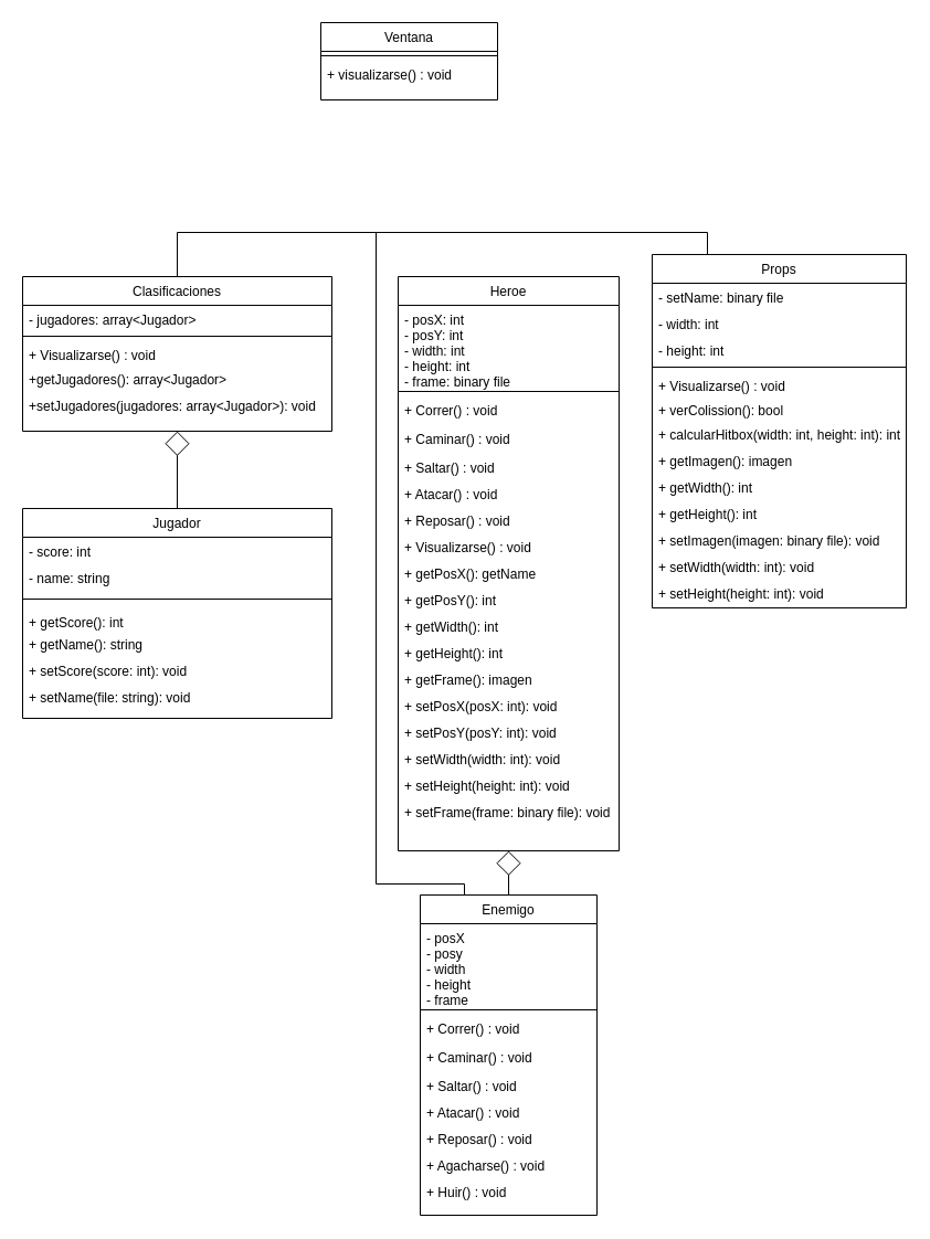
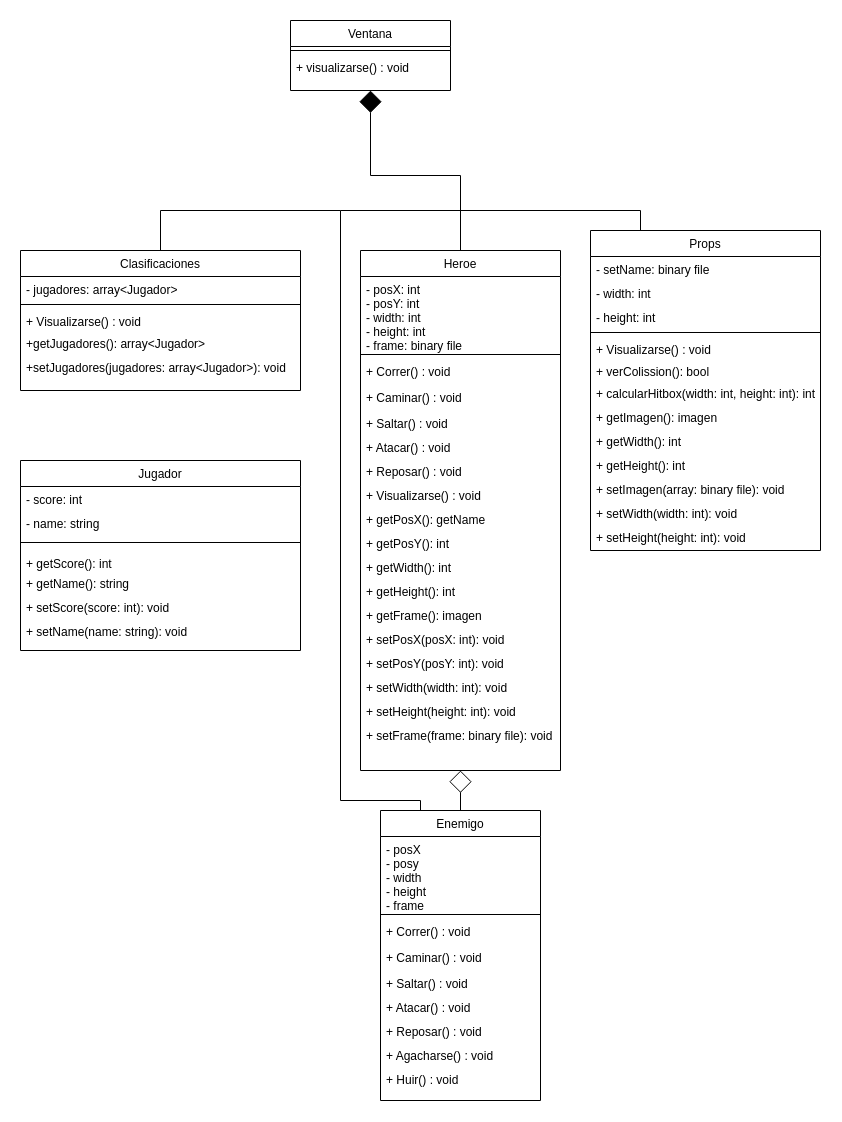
+ <mxCell id="2" style="edgeStyle=orthogonalEdgeStyle;rounded=0;orthogonalLoop=1;jettySize=auto;html=1;exitX=0.5;exitY=0;exitDx=0;exitDy=0;entryX=0.5;entryY=1;entryDx=0;entryDy=0;endArrow=diamond;endFill=1;endSize=20;" edge="1" parent="1" source="3" target="49"><mxGeometry relative="1" as="geometry" /></mxCell>
- <mxCell id="59" style="edgeStyle=orthogonalEdgeStyle;rounded=0;orthogonalLoop=1;jettySize=auto;html=1;exitX=0.5;exitY=0;exitDx=0;exitDy=0;entryX=0.5;entryY=1;entryDx=0;entryDy=0;endArrow=diamond;endFill=0;endSize=20;startArrow=none;startFill=0;" edge="1" parent="1" source="60" target="53"><mxGeometry relative="1" as="geometry" /></mxCell>
- <mxCell id="46" value="+ setImagen(imagen: binary file): void" style="text;align=left;verticalAlign=top;spacingLeft=4;spacingRight=4;overflow=hidden;rotatable=0;points=[[0,0.5],[1,0.5]];portConstraint=eastwest;" vertex="1" parent="35"><mxGeometry y="246" width="230" height="24" as="geometry" /></mxCell>
+ <mxCell id="46" value="+ setImagen(array: binary file): void" style="text;align=left;verticalAlign=top;spacingLeft=4;spacingRight=4;overflow=hidden;rotatable=0;points=[[0,0.5],[1,0.5]];portConstraint=eastwest;" vertex="1" parent="35"><mxGeometry y="246" width="230" height="24" as="geometry" /></mxCell>
- <mxCell id="67" value="+ setName(file: string): void&#10;&#10;" style="text;align=left;verticalAlign=top;spacingLeft=4;spacingRight=4;overflow=hidden;rotatable=0;points=[[0,0.5],[1,0.5]];portConstraint=eastwest;" vertex="1" parent="60"><mxGeometry y="158" width="280" height="24" as="geometry" /></mxCell>
+ <mxCell id="67" value="+ setName(name: string): void&#10;&#10;" style="text;align=left;verticalAlign=top;spacingLeft=4;spacingRight=4;overflow=hidden;rotatable=0;points=[[0,0.5],[1,0.5]];portConstraint=eastwest;" vertex="1" parent="60"><mxGeometry y="158" width="280" height="24" as="geometry" /></mxCell>
